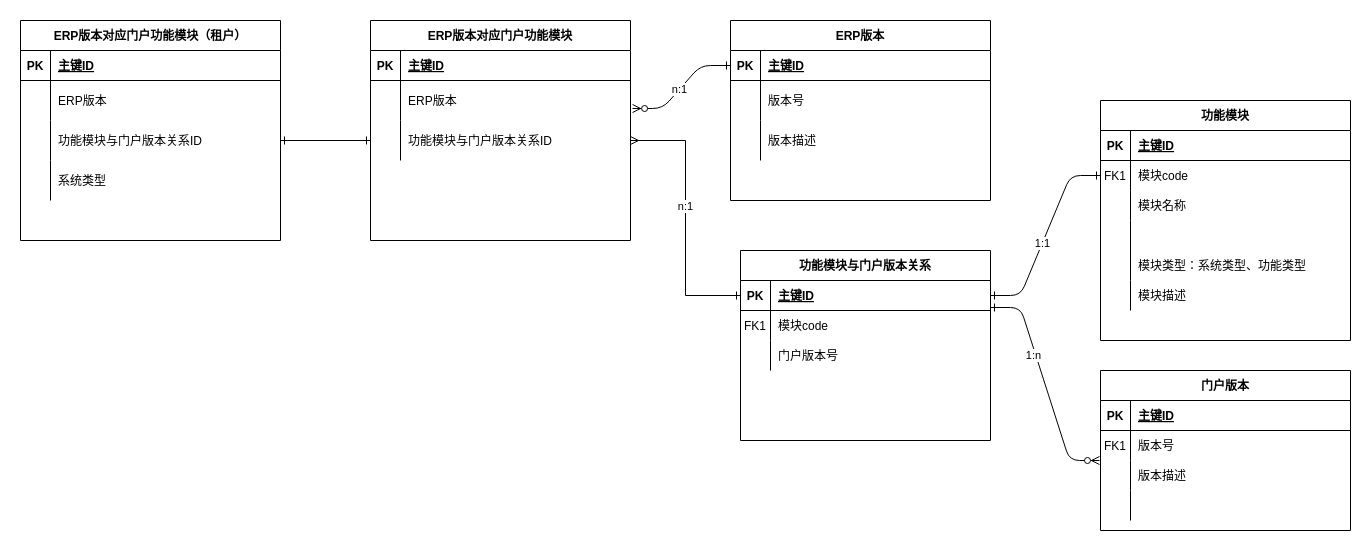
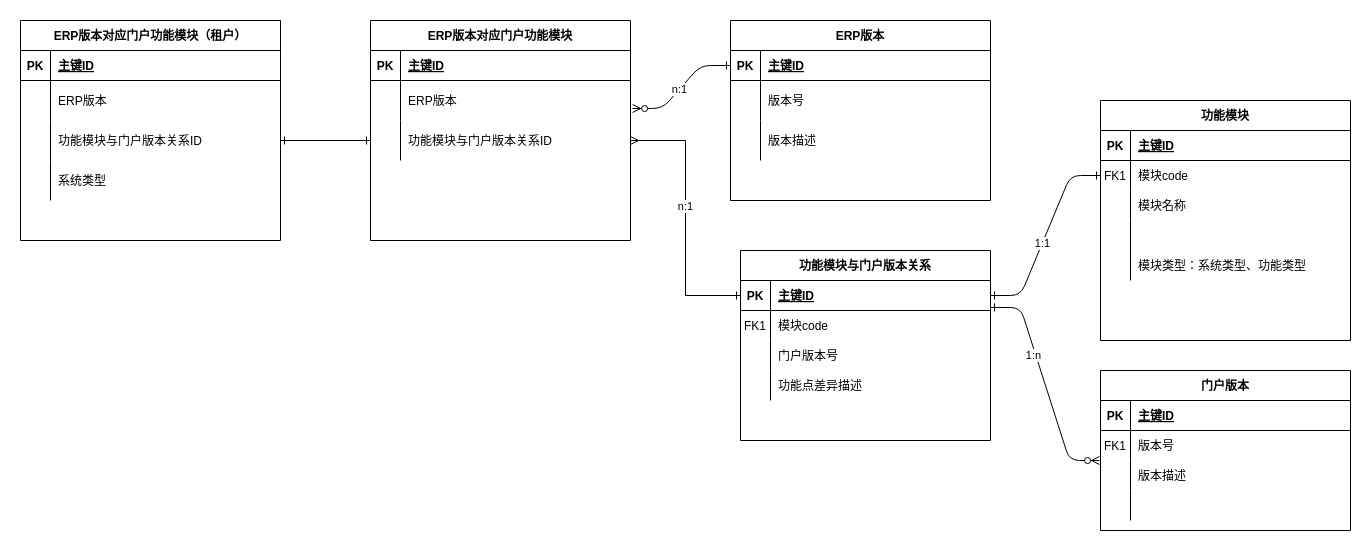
- <mxCell id="36" value="模块描述" style="shape=partialRectangle;overflow=hidden;connectable=0;fillColor=none;top=0;left=0;bottom=0;right=0;align=left;spacingLeft=6;" vertex="1" parent="34"><mxGeometry x="30" width="220" height="30" as="geometry" /></mxCell>
+ <mxCell id="18" value="功能点差异描述" style="shape=partialRectangle;overflow=hidden;connectable=0;fillColor=none;top=0;left=0;bottom=0;right=0;align=left;spacingLeft=6;" vertex="1" parent="16"><mxGeometry x="30" width="220" height="30" as="geometry" /></mxCell>
